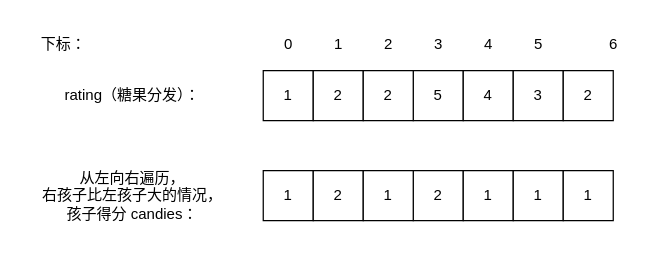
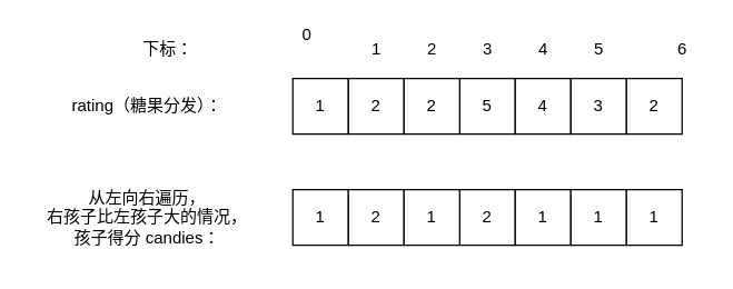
- <mxCell id="16" value="下标：" style="text;html=1;align=center;verticalAlign=middle;resizable=0;points=[];autosize=1;strokeColor=none;fillColor=none;" vertex="1" parent="1"><mxGeometry x="20" y="20" width="60" height="30" as="geometry" /></mxCell>
+ <mxCell id="16" value="下标：" style="text;html=1;align=center;verticalAlign=middle;resizable=0;points=[];autosize=1;strokeColor=none;fillColor=none;" vertex="1" parent="1"><mxGeometry x="90" y="20" width="60" height="30" as="geometry" /></mxCell>
- <mxCell id="9" value="0" style="text;html=1;align=center;verticalAlign=middle;resizable=0;points=[];autosize=1;strokeColor=none;fillColor=none;" vertex="1" parent="1"><mxGeometry x="215" y="20" width="30" height="30" as="geometry" /></mxCell>
+ <mxCell id="9" value="0" style="text;html=1;align=center;verticalAlign=middle;resizable=0;points=[];autosize=1;strokeColor=none;fillColor=none;" vertex="1" parent="1"><mxGeometry x="205" y="10" width="30" height="30" as="geometry" /></mxCell>
